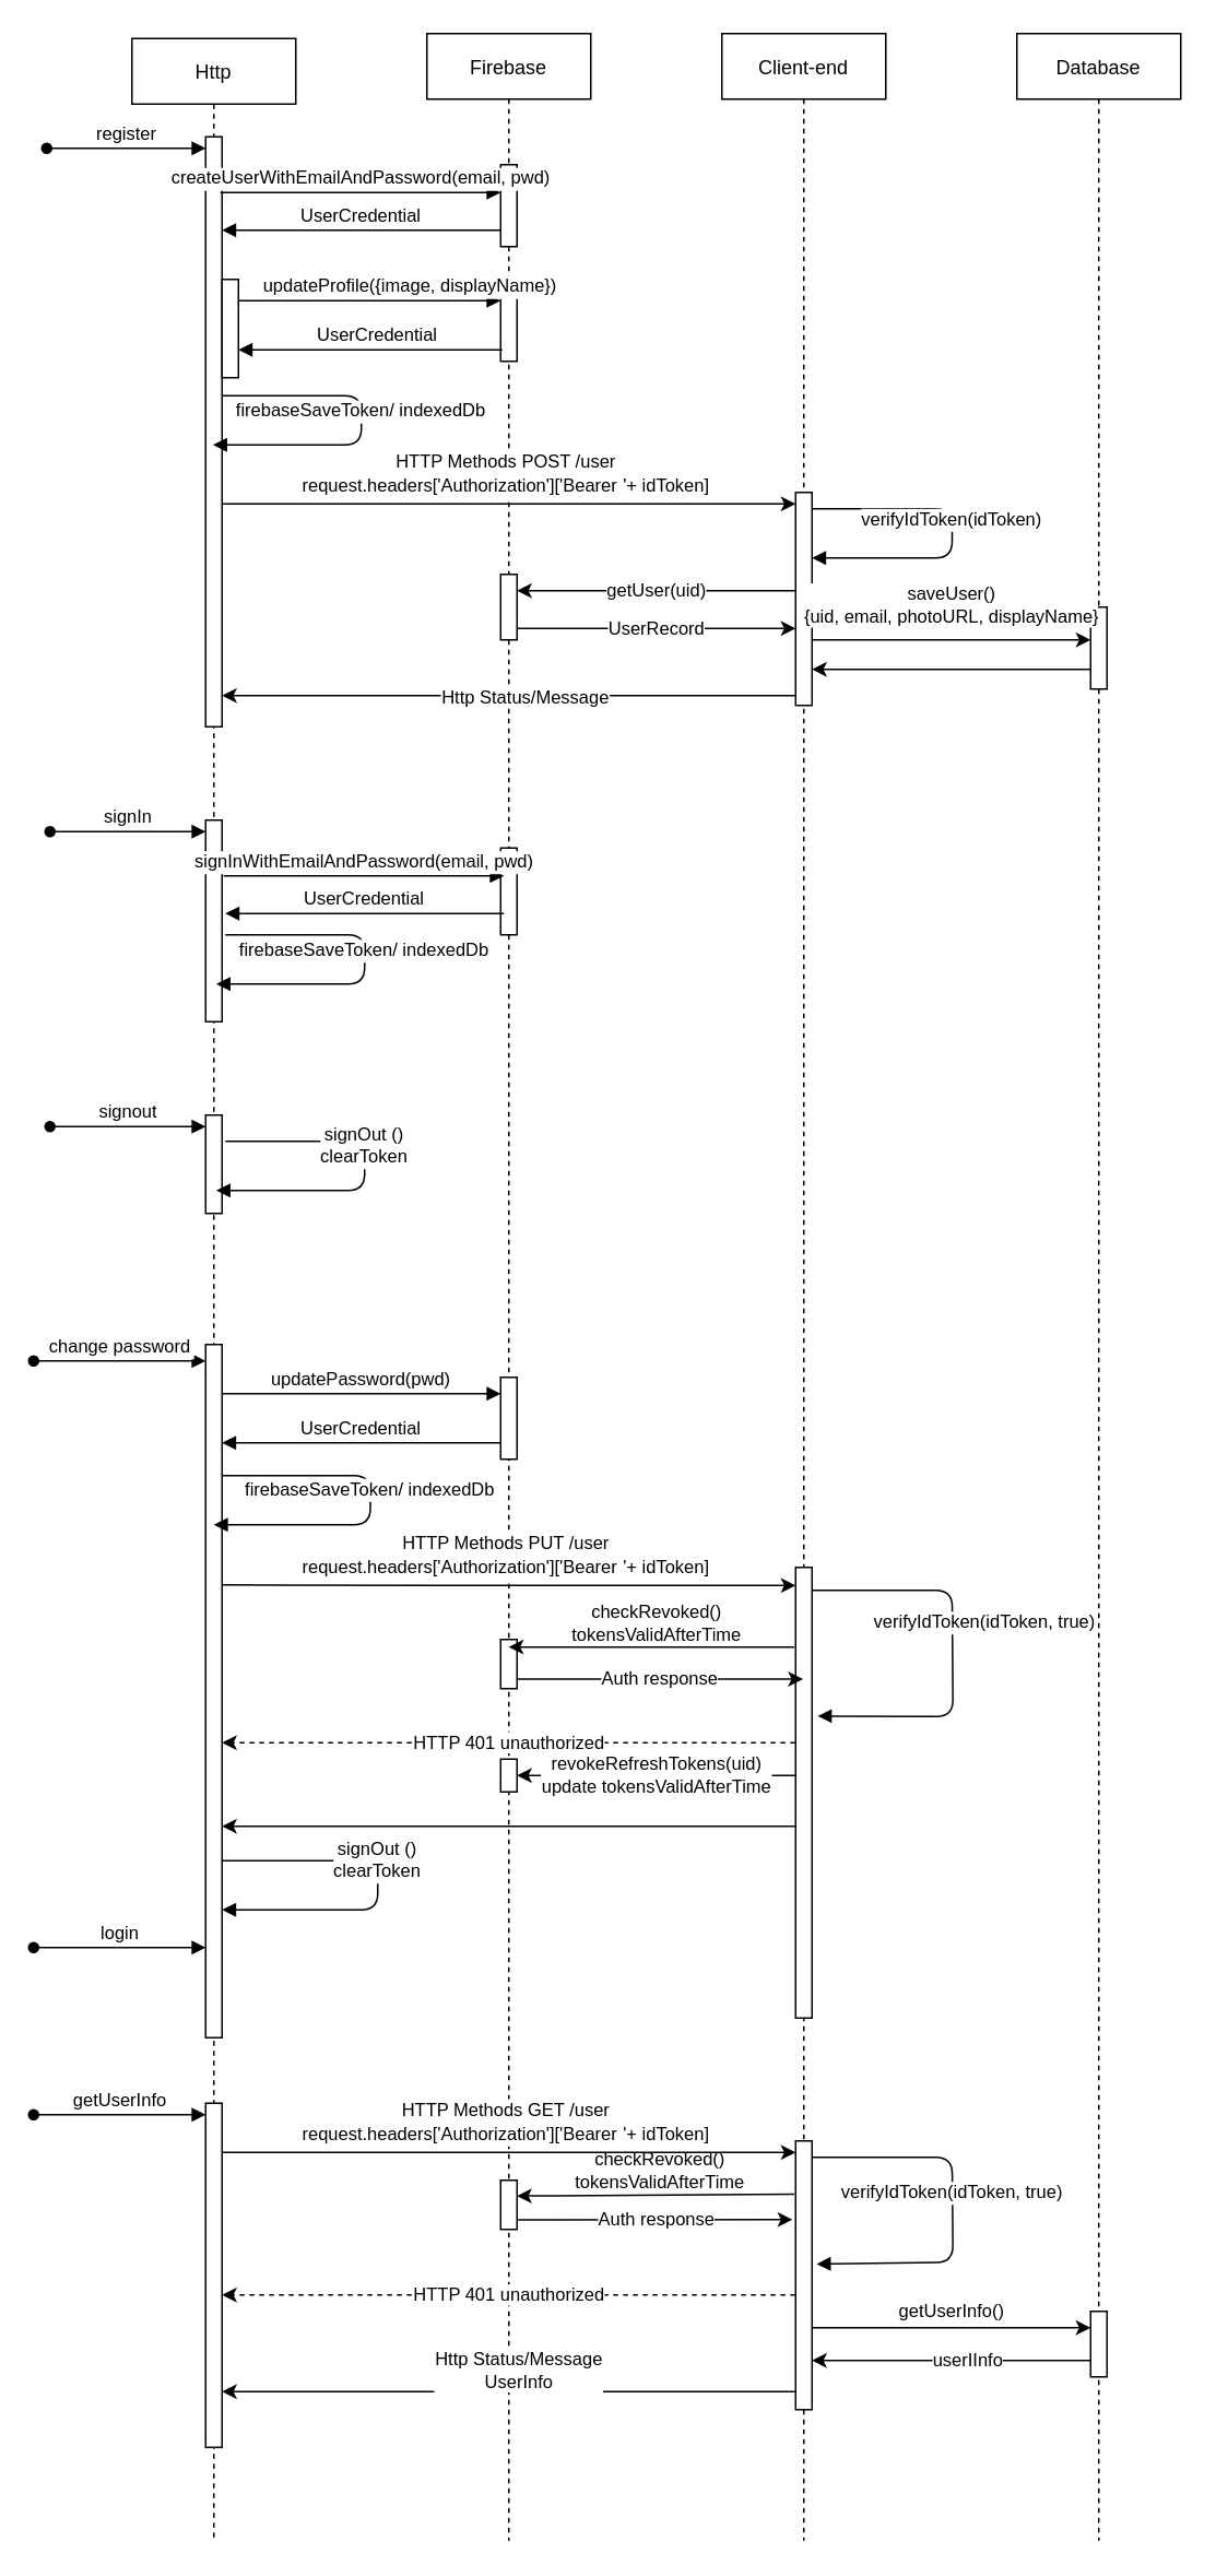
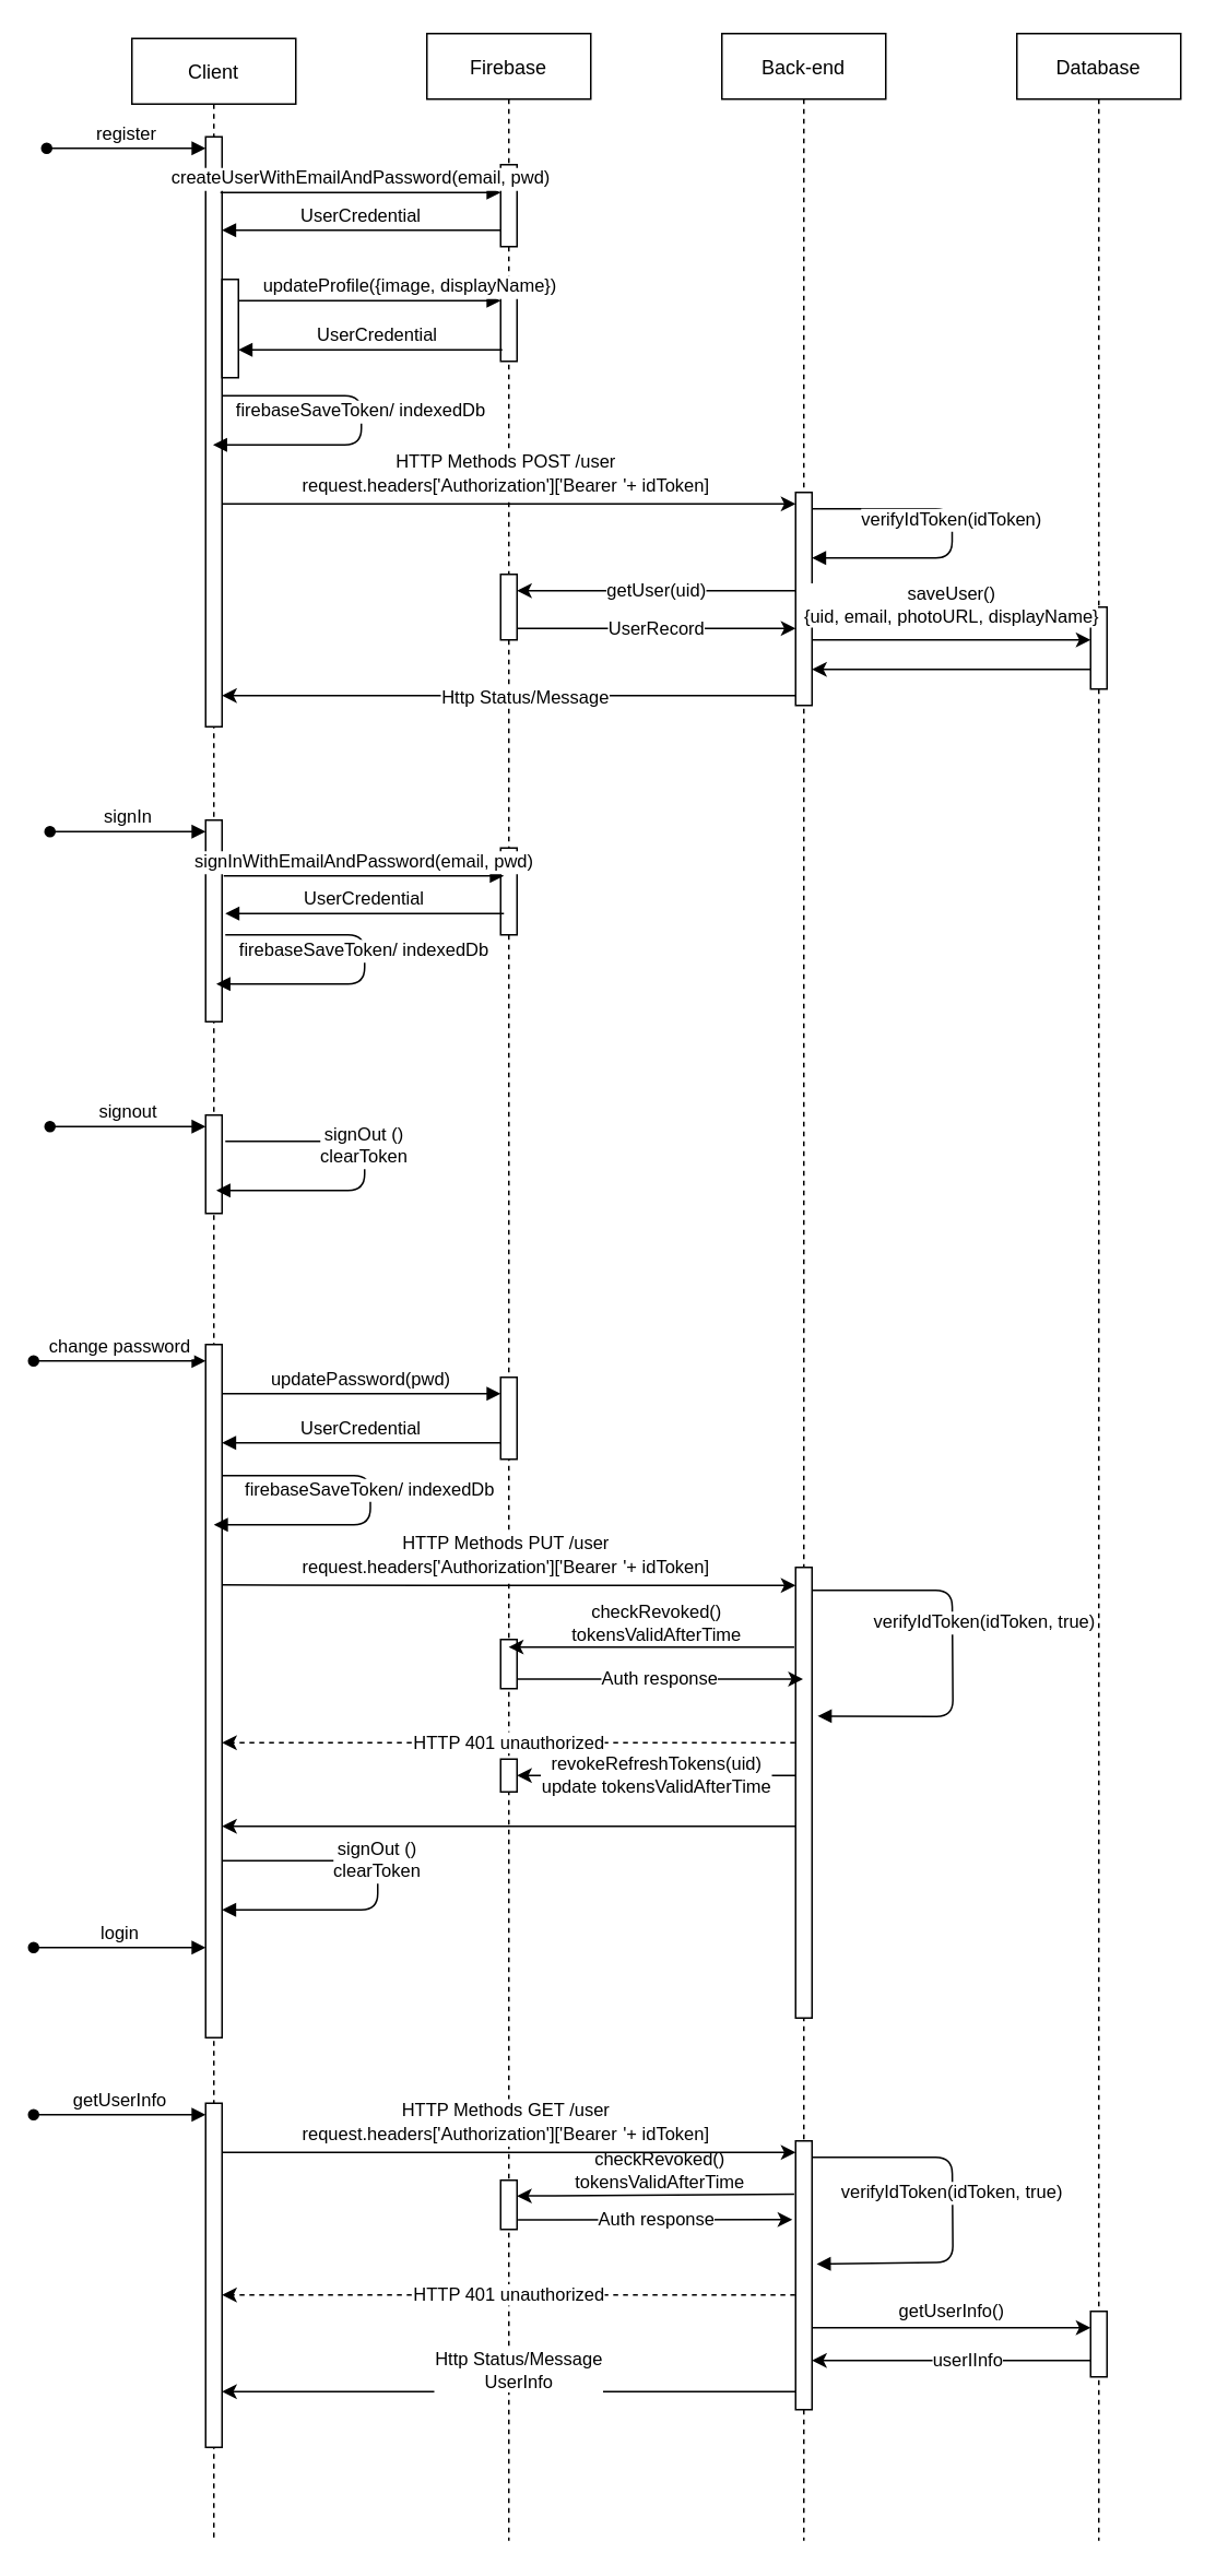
- <mxCell id="16" value="Client-end" style="shape=umlLifeline;perimeter=lifelinePerimeter;container=1;collapsible=0;recursiveResize=0;rounded=0;shadow=0;strokeWidth=1;" vertex="1" parent="1"><mxGeometry x="440" y="20" width="100" height="1530" as="geometry" /></mxCell>
+ <mxCell id="16" value="Back-end" style="shape=umlLifeline;perimeter=lifelinePerimeter;container=1;collapsible=0;recursiveResize=0;rounded=0;shadow=0;strokeWidth=1;" vertex="1" parent="1"><mxGeometry x="440" y="20" width="100" height="1530" as="geometry" /></mxCell>
- <mxCell id="2" value="Http" style="shape=umlLifeline;perimeter=lifelinePerimeter;container=1;collapsible=0;recursiveResize=0;rounded=0;shadow=0;strokeWidth=1;" parent="1" vertex="1"><mxGeometry x="80" y="23" width="100" height="1527" as="geometry" /></mxCell>
+ <mxCell id="2" value="Client" style="shape=umlLifeline;perimeter=lifelinePerimeter;container=1;collapsible=0;recursiveResize=0;rounded=0;shadow=0;strokeWidth=1;" parent="1" vertex="1"><mxGeometry x="80" y="23" width="100" height="1527" as="geometry" /></mxCell>
